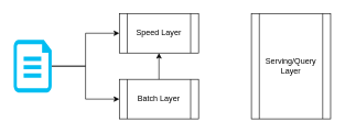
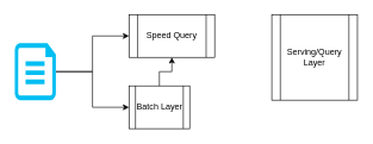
- <mxCell id="5" value="Speed Layer" style="shape=process;whiteSpace=wrap;html=1;backgroundOutline=1;" vertex="1" parent="1"><mxGeometry x="180" y="20" width="120" height="60" as="geometry" /></mxCell>
+ <mxCell id="5" value="Speed Query" style="shape=process;whiteSpace=wrap;html=1;backgroundOutline=1;" vertex="1" parent="1"><mxGeometry x="180" y="20" width="120" height="60" as="geometry" /></mxCell>
- <mxCell id="7" value="Serving/Query Layer" style="shape=process;whiteSpace=wrap;html=1;backgroundOutline=1;" vertex="1" parent="1"><mxGeometry x="380" y="20" width="120" height="160" as="geometry" /></mxCell>
+ <mxCell id="7" value="Serving/Query Layer" style="shape=process;whiteSpace=wrap;html=1;backgroundOutline=1;" vertex="1" parent="1"><mxGeometry x="380" y="20" width="120" height="120" as="geometry" /></mxCell>
- <mxCell id="6" value="Batch Layer" style="shape=process;whiteSpace=wrap;html=1;backgroundOutline=1;" vertex="1" parent="1"><mxGeometry x="180" y="120" width="120" height="60" as="geometry" /></mxCell>
+ <mxCell id="6" value="Batch Layer" style="shape=process;whiteSpace=wrap;html=1;backgroundOutline=1;" vertex="1" parent="1"><mxGeometry x="180" y="120" width="85" height="60" as="geometry" /></mxCell>
